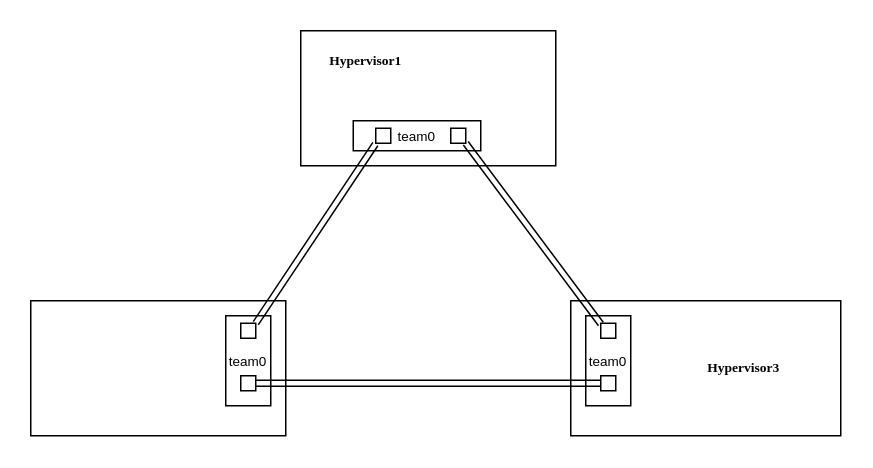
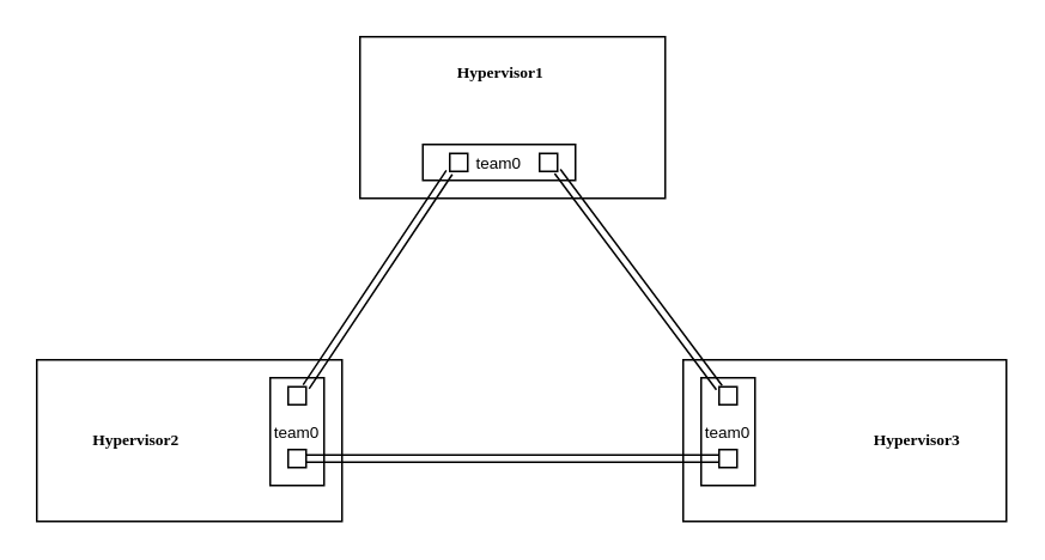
- <mxCell id="7" value="Hypervisor1" style="text;html=1;resizable=0;autosize=1;align=center;verticalAlign=middle;points=[];fillColor=none;strokeColor=none;rounded=0;fontSize=9;fontFamily=Verdana;fontStyle=1" vertex="1" parent="2"><mxGeometry x="7.5" y="10" width="70" height="20" as="geometry" /></mxCell>
+ <mxCell id="7" value="Hypervisor1" style="text;html=1;resizable=0;autosize=1;align=center;verticalAlign=middle;points=[];fillColor=none;strokeColor=none;rounded=0;fontSize=9;fontFamily=Verdana;fontStyle=1" vertex="1" parent="2"><mxGeometry x="42.5" y="10" width="70" height="20" as="geometry" /></mxCell>
+ <mxCell id="19" value="&lt;b&gt;&lt;font face=&quot;Verdana&quot;&gt;Hypervisor2&lt;/font&gt;&lt;/b&gt;" style="text;html=1;resizable=0;autosize=1;align=center;verticalAlign=middle;points=[];fillColor=none;strokeColor=none;rounded=0;fontSize=9;" vertex="1" parent="14"><mxGeometry x="20" y="35" width="70" height="20" as="geometry" /></mxCell>
- <mxCell id="13" value="&lt;b&gt;&lt;font face=&quot;Verdana&quot;&gt;Hypervisor3&lt;/font&gt;&lt;/b&gt;" style="text;html=1;resizable=0;autosize=1;align=center;verticalAlign=middle;points=[];fillColor=none;strokeColor=none;rounded=0;fontSize=9;" vertex="1" parent="8"><mxGeometry x="80" y="35" width="70" height="20" as="geometry" /></mxCell>
+ <mxCell id="13" value="&lt;b&gt;&lt;font face=&quot;Verdana&quot;&gt;Hypervisor3&lt;/font&gt;&lt;/b&gt;" style="text;html=1;resizable=0;autosize=1;align=center;verticalAlign=middle;points=[];fillColor=none;strokeColor=none;rounded=0;fontSize=9;" vertex="1" parent="8"><mxGeometry x="95" y="35" width="70" height="20" as="geometry" /></mxCell>
